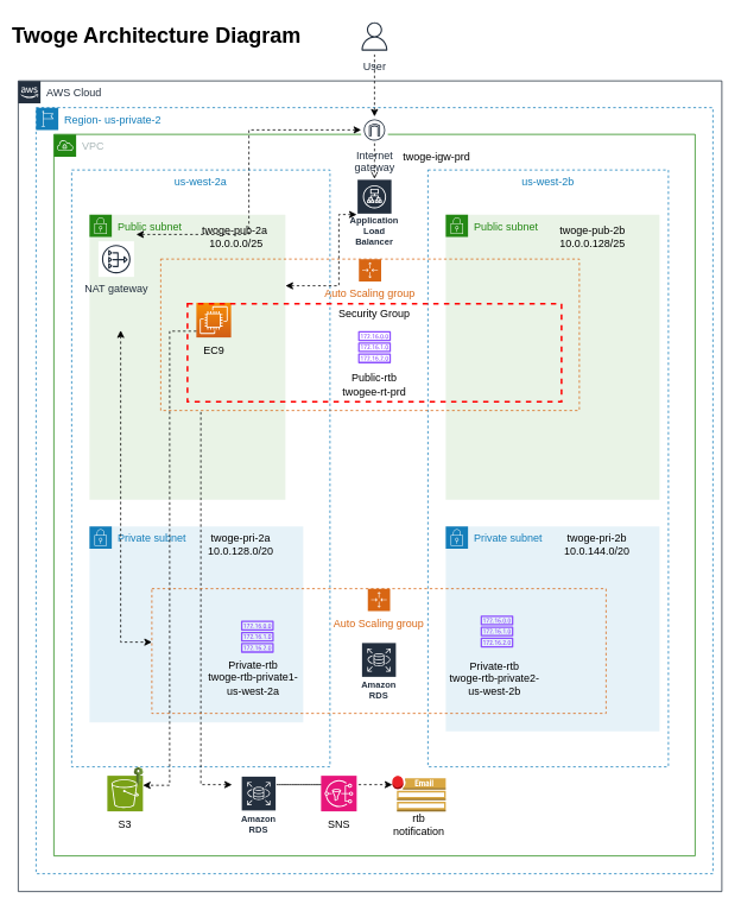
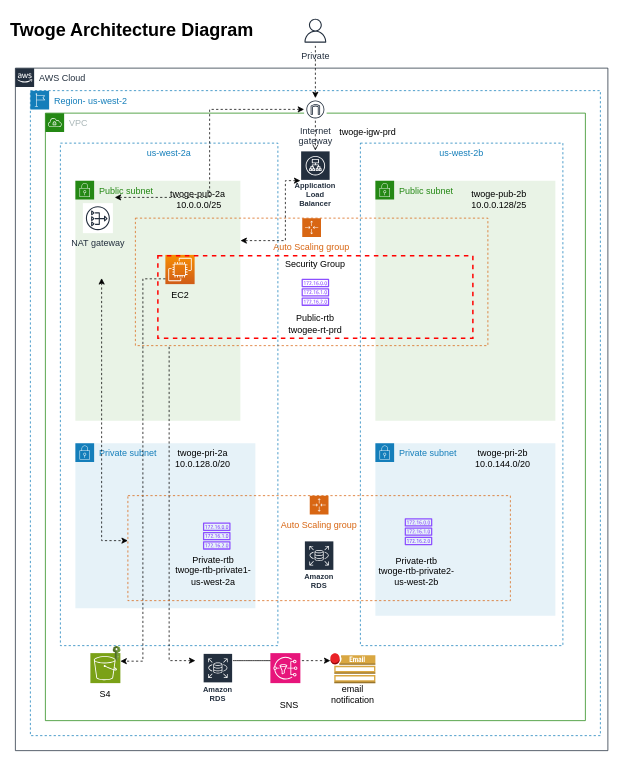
- <mxCell id="39" value="User" style="sketch=0;outlineConnect=0;fontColor=#232F3E;gradientColor=none;strokeColor=#232F3E;fillColor=#ffffff;dashed=0;verticalLabelPosition=bottom;verticalAlign=top;align=center;html=1;fontSize=12;fontStyle=0;aspect=fixed;shape=mxgraph.aws4.resourceIcon;resIcon=mxgraph.aws4.user;" parent="1" vertex="1"><mxGeometry x="400" width="40" height="40" as="geometry" y="20" /></mxCell>
+ <mxCell id="39" value="Private" style="sketch=0;outlineConnect=0;fontColor=#232F3E;gradientColor=none;strokeColor=#232F3E;fillColor=#ffffff;dashed=0;verticalLabelPosition=bottom;verticalAlign=top;align=center;html=1;fontSize=12;fontStyle=0;aspect=fixed;shape=mxgraph.aws4.resourceIcon;resIcon=mxgraph.aws4.user;" parent="1" vertex="1"><mxGeometry x="400" width="40" height="40" as="geometry" y="20" /></mxCell>
- <mxCell id="13" value="Region- us-private-2" style="points=[[0,0],[0.25,0],[0.5,0],[0.75,0],[1,0],[1,0.25],[1,0.5],[1,0.75],[1,1],[0.75,1],[0.5,1],[0.25,1],[0,1],[0,0.75],[0,0.5],[0,0.25]];outlineConnect=0;gradientColor=none;html=1;whiteSpace=wrap;fontSize=12;fontStyle=0;container=1;pointerEvents=0;collapsible=0;recursiveResize=0;shape=mxgraph.aws4.group;grIcon=mxgraph.aws4.group_region;strokeColor=#147EBA;fillColor=none;verticalAlign=top;align=left;spacingLeft=30;fontColor=#147EBA;dashed=1;" parent="1" vertex="1"><mxGeometry x="40" y="120" width="760" height="860" as="geometry" /></mxCell>
+ <mxCell id="13" value="Region- us-west-2" style="points=[[0,0],[0.25,0],[0.5,0],[0.75,0],[1,0],[1,0.25],[1,0.5],[1,0.75],[1,1],[0.75,1],[0.5,1],[0.25,1],[0,1],[0,0.75],[0,0.5],[0,0.25]];outlineConnect=0;gradientColor=none;html=1;whiteSpace=wrap;fontSize=12;fontStyle=0;container=1;pointerEvents=0;collapsible=0;recursiveResize=0;shape=mxgraph.aws4.group;grIcon=mxgraph.aws4.group_region;strokeColor=#147EBA;fillColor=none;verticalAlign=top;align=left;spacingLeft=30;fontColor=#147EBA;dashed=1;" parent="1" vertex="1"><mxGeometry x="40" y="120" width="760" height="860" as="geometry" /></mxCell>
- <mxCell id="6" value="EC9" style="text;html=1;strokeColor=none;fillColor=none;align=center;verticalAlign=middle;whiteSpace=wrap;rounded=0;" parent="4" vertex="1"><mxGeometry x="110" y="138" width="60" height="30" as="geometry" /></mxCell>
+ <mxCell id="6" value="EC2" style="text;html=1;strokeColor=none;fillColor=none;align=center;verticalAlign=middle;whiteSpace=wrap;rounded=0;" parent="4" vertex="1"><mxGeometry x="110" y="138" width="60" height="30" as="geometry" /></mxCell>
- <mxCell id="27" value="S3" style="text;html=1;strokeColor=none;fillColor=none;align=center;verticalAlign=middle;whiteSpace=wrap;rounded=0;" parent="13" vertex="1"><mxGeometry x="70" y="790" width="60" height="30" as="geometry" /></mxCell>
+ <mxCell id="27" value="S4" style="text;html=1;strokeColor=none;fillColor=none;align=center;verticalAlign=middle;whiteSpace=wrap;rounded=0;" parent="13" vertex="1"><mxGeometry x="70" y="790" width="60" height="30" as="geometry" /></mxCell>
- <mxCell id="32" value="SNS" style="text;html=1;strokeColor=none;fillColor=none;align=center;verticalAlign=middle;whiteSpace=wrap;rounded=0;" parent="28" vertex="1"><mxGeometry x="325.5" y="820" width="69" height="30" as="geometry" /></mxCell>
+ <mxCell id="32" value="SNS" style="text;html=1;strokeColor=none;fillColor=none;align=center;verticalAlign=middle;whiteSpace=wrap;rounded=0;" parent="28" vertex="1"><mxGeometry x="330.5" y="835" width="69" height="30" as="geometry" /></mxCell>
- <mxCell id="34" value="rtb notification" style="text;html=1;strokeColor=none;fillColor=none;align=center;verticalAlign=middle;whiteSpace=wrap;rounded=0;" parent="28" vertex="1"><mxGeometry x="420" y="820" width="60" height="30" as="geometry" /></mxCell>
+ <mxCell id="34" value="email notification" style="text;html=1;strokeColor=none;fillColor=none;align=center;verticalAlign=middle;whiteSpace=wrap;rounded=0;" parent="28" vertex="1"><mxGeometry x="420" y="820" width="60" height="30" as="geometry" /></mxCell>
